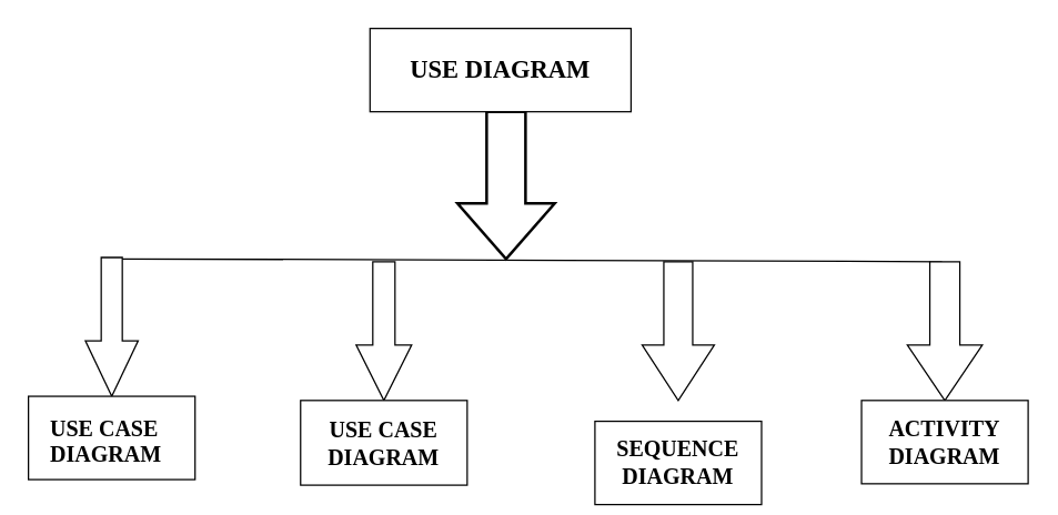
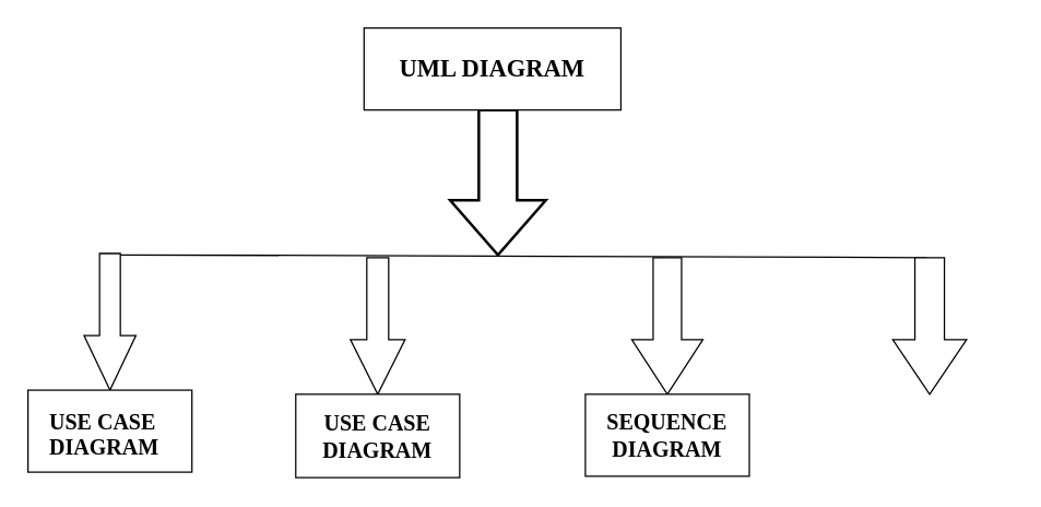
- <mxCell id="3" value="&lt;h2&gt;&lt;font face=&quot;Times New Roman&quot;&gt;USE DIAGRAM&lt;/font&gt;&lt;/h2&gt;" style="rounded=0;whiteSpace=wrap;html=1;" vertex="1" parent="1"><mxGeometry x="266" y="20" width="188" height="60" as="geometry" /></mxCell>
+ <mxCell id="3" value="&lt;h2&gt;&lt;font face=&quot;Times New Roman&quot;&gt;UML DIAGRAM&lt;/font&gt;&lt;/h2&gt;" style="rounded=0;whiteSpace=wrap;html=1;" vertex="1" parent="1"><mxGeometry x="266" y="20" width="188" height="60" as="geometry" /></mxCell>
- <mxCell id="12" value="&lt;p class=&quot;MsoNormal&quot;&gt;&lt;b style=&quot;mso-bidi-font-weight:normal&quot;&gt;&lt;span style=&quot;mso-spacerun:'yes';font-family:'Times New Roman';mso-fareast-font-family:SimSun;&#10;mso-ansi-font-weight:bold;font-size:12.0pt;&quot;&gt;ACTIVITY DIAGRAM&lt;/span&gt;&lt;/b&gt;&lt;/p&gt;" style="rounded=0;whiteSpace=wrap;html=1;" vertex="1" parent="1"><mxGeometry x="620" y="288" width="120" height="60" as="geometry" /></mxCell>
- <mxCell id="13" value="&lt;p class=&quot;MsoNormal&quot;&gt;&lt;b style=&quot;mso-bidi-font-weight:normal&quot;&gt;&lt;span style=&quot;mso-spacerun:'yes';font-family:'Times New Roman';mso-fareast-font-family:SimSun;&#10;mso-ansi-font-weight:bold;font-size:12.0pt;&quot;&gt;SEQUENCE DIAGRAM&lt;/span&gt;&lt;/b&gt;&lt;/p&gt;" style="rounded=0;whiteSpace=wrap;html=1;" vertex="1" parent="1"><mxGeometry x="428" y="303" width="120" height="60" as="geometry" /></mxCell>
+ <mxCell id="13" value="&lt;p class=&quot;MsoNormal&quot;&gt;&lt;b style=&quot;mso-bidi-font-weight:normal&quot;&gt;&lt;span style=&quot;mso-spacerun:'yes';font-family:'Times New Roman';mso-fareast-font-family:SimSun;&#10;mso-ansi-font-weight:bold;font-size:12.0pt;&quot;&gt;SEQUENCE DIAGRAM&lt;/span&gt;&lt;/b&gt;&lt;/p&gt;" style="rounded=0;whiteSpace=wrap;html=1;" vertex="1" parent="1"><mxGeometry x="428" y="288" width="120" height="60" as="geometry" /></mxCell>
